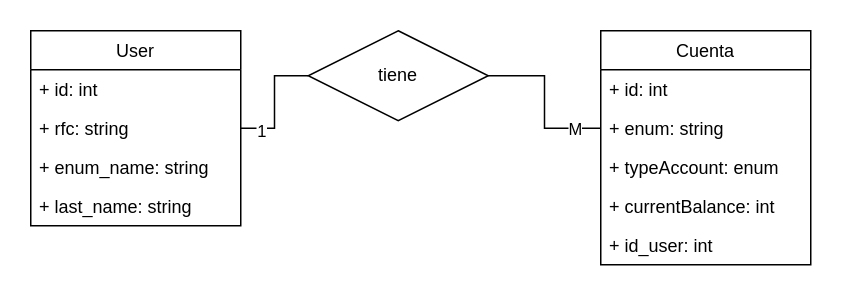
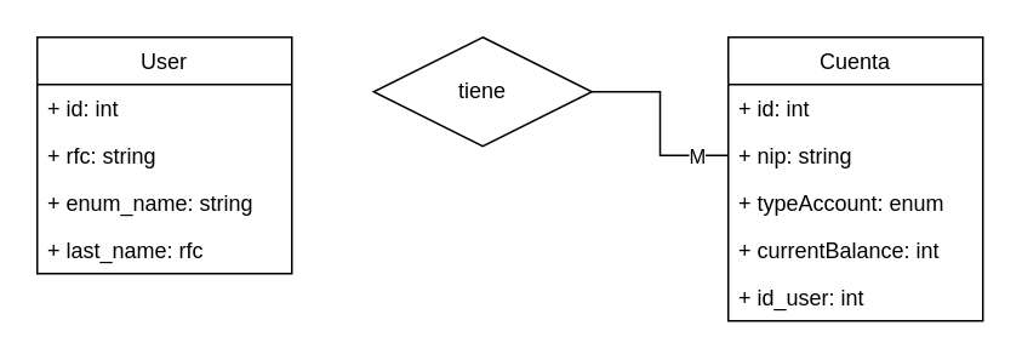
- <mxCell id="16" style="edgeStyle=orthogonalEdgeStyle;rounded=0;orthogonalLoop=1;jettySize=auto;html=1;exitX=1;exitY=0.5;exitDx=0;exitDy=0;entryX=0;entryY=0.5;entryDx=0;entryDy=0;endArrow=none;endFill=0;" parent="1" source="4" target="15" edge="1"><mxGeometry relative="1" as="geometry" /></mxCell>
- <mxCell id="17" value="1" style="edgeLabel;html=1;align=center;verticalAlign=middle;resizable=0;points=[];" parent="16" connectable="0" vertex="1"><mxGeometry x="-0.68" y="-1" relative="1" as="geometry"><mxPoint as="offset" /></mxGeometry></mxCell>
- <mxCell id="9" value="+ enum: string" style="text;strokeColor=none;fillColor=none;align=left;verticalAlign=top;spacingLeft=4;spacingRight=4;overflow=hidden;rotatable=0;points=[[0,0.5],[1,0.5]];portConstraint=eastwest;" parent="7" vertex="1"><mxGeometry y="52" width="140" height="26" as="geometry" /></mxCell>
+ <mxCell id="9" value="+ nip: string" style="text;strokeColor=none;fillColor=none;align=left;verticalAlign=top;spacingLeft=4;spacingRight=4;overflow=hidden;rotatable=0;points=[[0,0.5],[1,0.5]];portConstraint=eastwest;" parent="7" vertex="1"><mxGeometry y="52" width="140" height="26" as="geometry" /></mxCell>
- <mxCell id="6" value="+ last_name: string" style="text;strokeColor=none;fillColor=none;align=left;verticalAlign=top;spacingLeft=4;spacingRight=4;overflow=hidden;rotatable=0;points=[[0,0.5],[1,0.5]];portConstraint=eastwest;" parent="2" vertex="1"><mxGeometry y="104" width="140" height="26" as="geometry" /></mxCell>
+ <mxCell id="6" value="+ last_name: rfc" style="text;strokeColor=none;fillColor=none;align=left;verticalAlign=top;spacingLeft=4;spacingRight=4;overflow=hidden;rotatable=0;points=[[0,0.5],[1,0.5]];portConstraint=eastwest;" parent="2" vertex="1"><mxGeometry y="104" width="140" height="26" as="geometry" /></mxCell>
